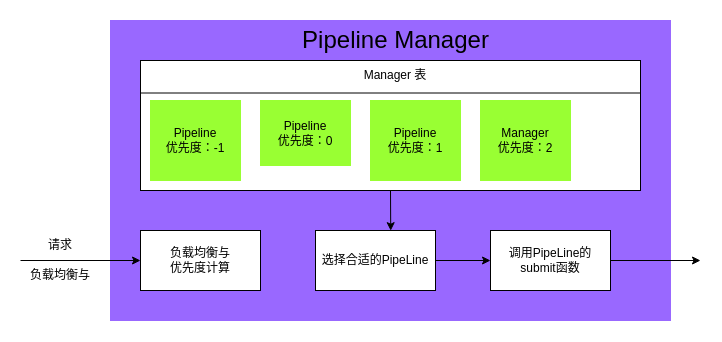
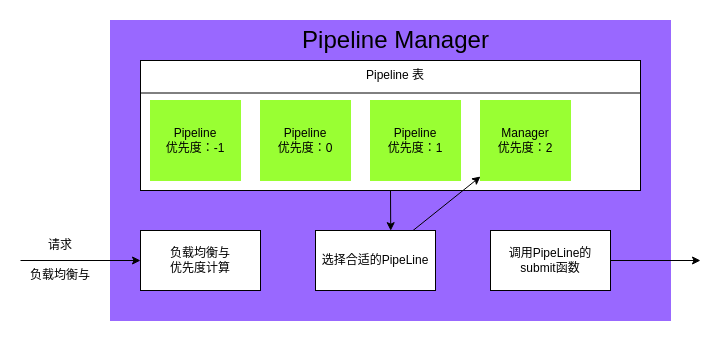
- <mxCell id="6" value="Manager 表" style="text;html=1;align=center;verticalAlign=middle;whiteSpace=wrap;rounded=0;" vertex="1" parent="1"><mxGeometry x="355" y="60" width="80" height="30" as="geometry" /></mxCell>
+ <mxCell id="6" value="Pipeline 表" style="text;html=1;align=center;verticalAlign=middle;whiteSpace=wrap;rounded=0;" vertex="1" parent="1"><mxGeometry x="355" y="60" width="80" height="30" as="geometry" /></mxCell>
- <mxCell id="8" value="Pipeline&lt;br&gt;优先度：0" style="rounded=0;whiteSpace=wrap;html=1;strokeColor=#99FF33;fillColor=#99FF33;" vertex="1" parent="1"><mxGeometry x="260" y="100" width="90" height="65" as="geometry" /></mxCell>
+ <mxCell id="8" value="Pipeline&lt;br&gt;优先度：0" style="rounded=0;whiteSpace=wrap;html=1;strokeColor=#99FF33;fillColor=#99FF33;" vertex="1" parent="1"><mxGeometry x="260" y="100" width="90" height="80" as="geometry" /></mxCell>
- <mxCell id="15" style="edgeStyle=none;html=1;entryX=0;entryY=0.5;entryDx=0;entryDy=0;" edge="1" parent="1" source="16" target="19"><mxGeometry relative="1" as="geometry" /></mxCell>
+ <mxCell id="15" style="edgeStyle=none;html=1;" edge="1" parent="1" source="16" target="10"><mxGeometry relative="1" as="geometry" /></mxCell>
